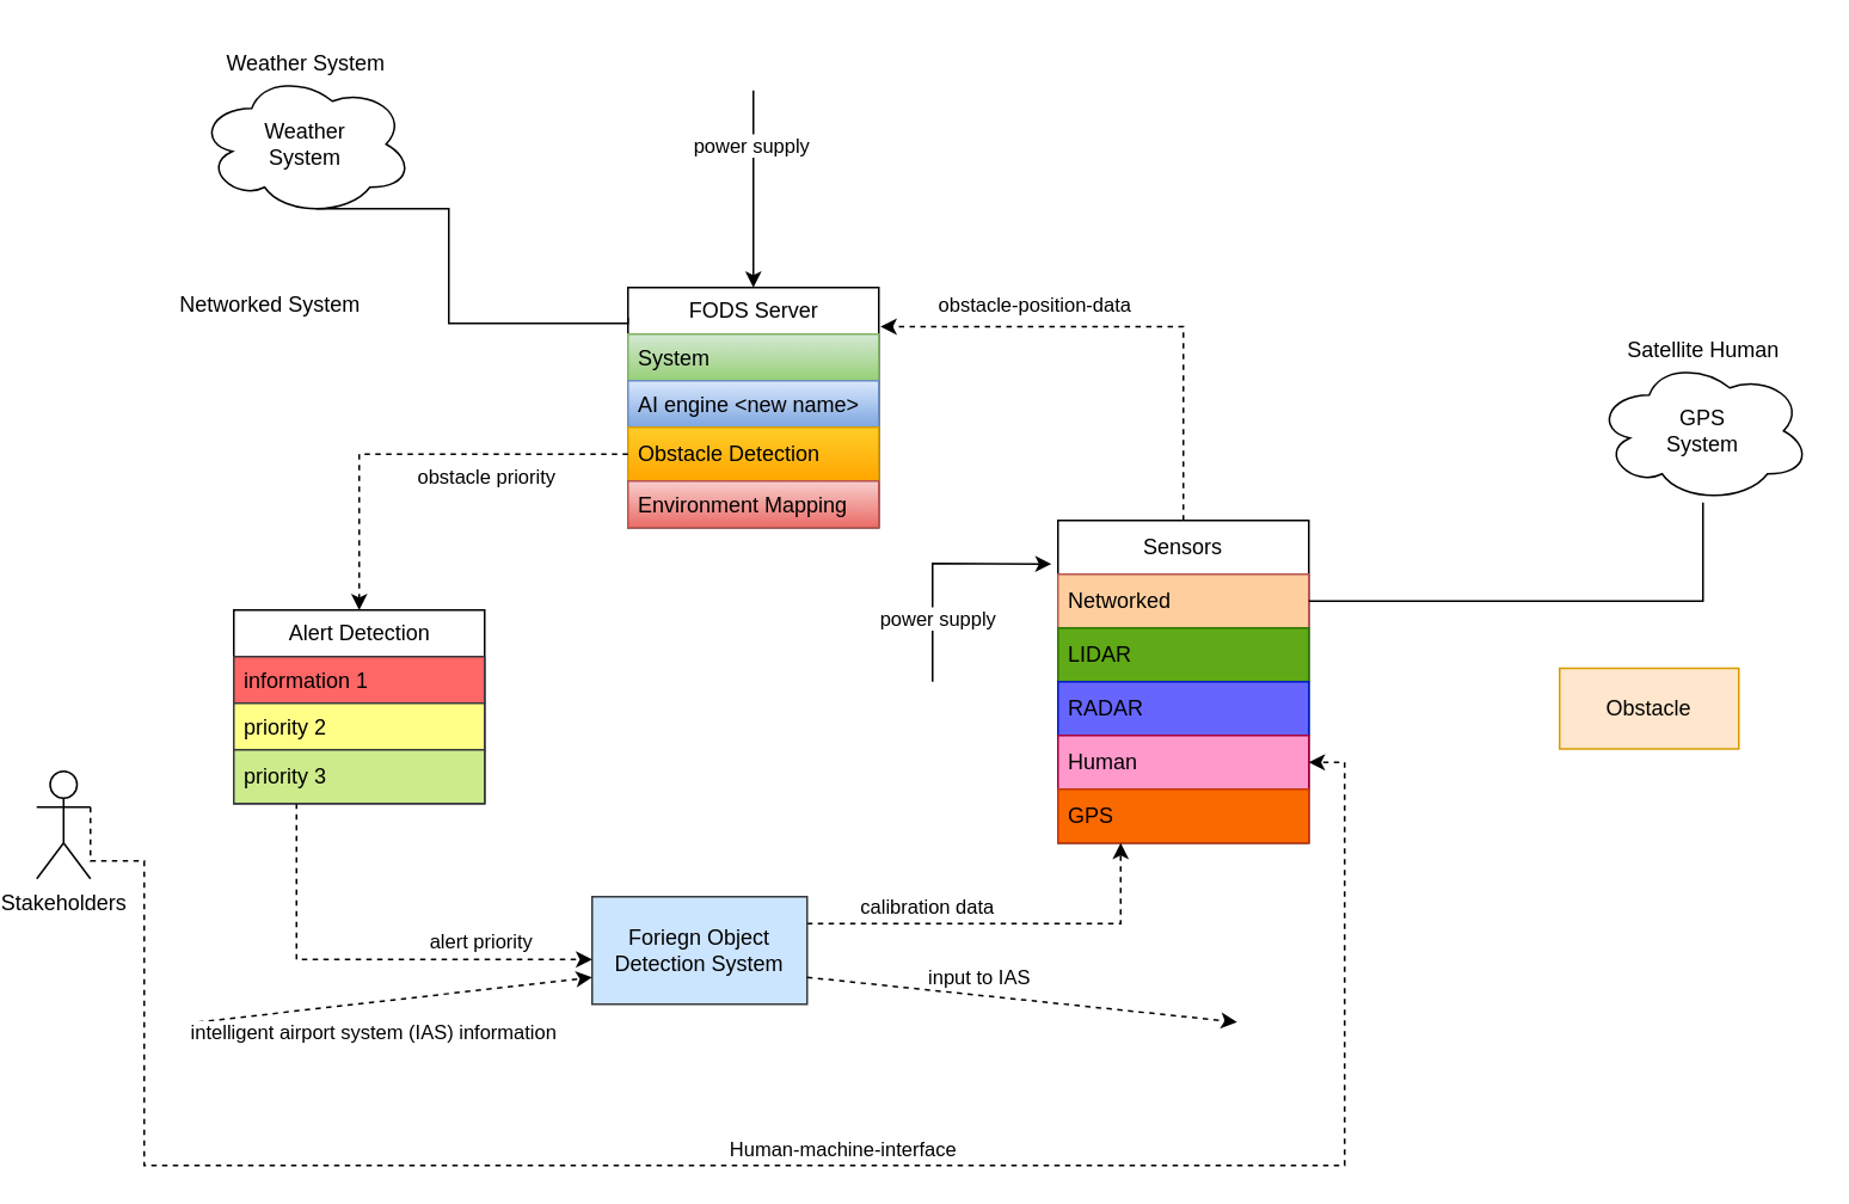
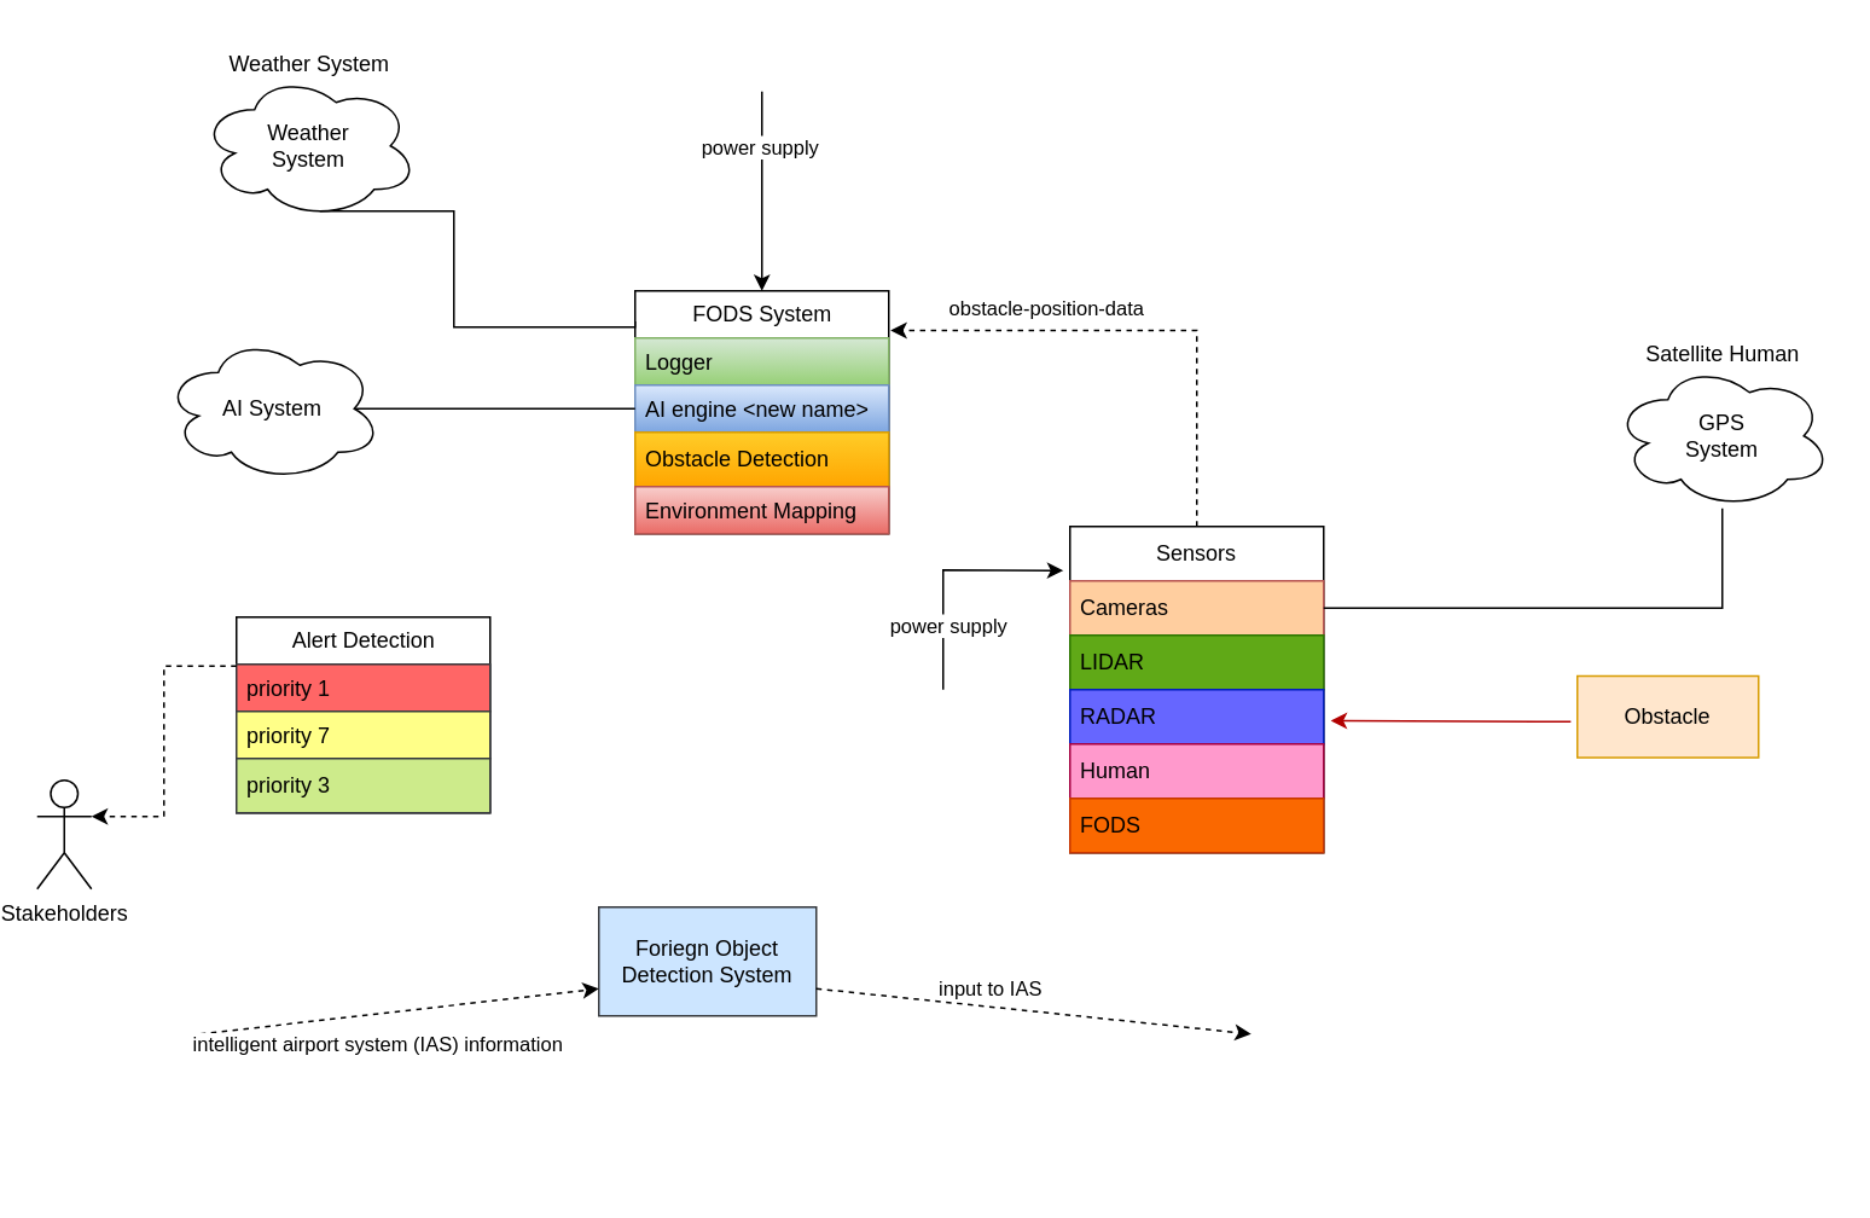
- <mxCell id="39" value="Networked System" style="text;html=1;align=center;verticalAlign=middle;resizable=0;points=[];autosize=1;strokeColor=none;fillColor=none;" parent="1" vertex="1"><mxGeometry x="90" y="155" width="120" height="30" as="geometry" /></mxCell>
- <mxCell id="18" value="FOD&lt;span style=&quot;background-color: initial;&quot;&gt;S&amp;nbsp;&lt;/span&gt;&lt;span style=&quot;background-color: initial;&quot;&gt;Server&lt;/span&gt;" style="swimlane;fontStyle=0;childLayout=stackLayout;horizontal=1;startSize=26;horizontalStack=0;resizeParent=1;resizeParentMax=0;resizeLast=0;collapsible=1;marginBottom=0;html=1;" parent="1" vertex="1"><mxGeometry x="350" y="160" width="140" height="134" as="geometry" /></mxCell>
+ <mxCell id="18" value="FOD&lt;span style=&quot;background-color: initial;&quot;&gt;S&amp;nbsp;&lt;/span&gt;&lt;span style=&quot;background-color: initial;&quot;&gt;System&lt;/span&gt;" style="swimlane;fontStyle=0;childLayout=stackLayout;horizontal=1;startSize=26;horizontalStack=0;resizeParent=1;resizeParentMax=0;resizeLast=0;collapsible=1;marginBottom=0;html=1;" parent="1" vertex="1"><mxGeometry x="350" y="160" width="140" height="134" as="geometry" /></mxCell>
- <mxCell id="19" value="System" style="text;strokeColor=#82b366;fillColor=#d5e8d4;align=left;verticalAlign=top;spacingLeft=4;spacingRight=4;overflow=hidden;rotatable=0;points=[[0,0.5],[1,0.5]];portConstraint=eastwest;whiteSpace=wrap;html=1;gradientColor=#97d077;" parent="18" vertex="1"><mxGeometry y="26" width="140" height="26" as="geometry" /></mxCell>
+ <mxCell id="19" value="Logger" style="text;strokeColor=#82b366;fillColor=#d5e8d4;align=left;verticalAlign=top;spacingLeft=4;spacingRight=4;overflow=hidden;rotatable=0;points=[[0,0.5],[1,0.5]];portConstraint=eastwest;whiteSpace=wrap;html=1;gradientColor=#97d077;" parent="18" vertex="1"><mxGeometry y="26" width="140" height="26" as="geometry" /></mxCell>
+ <mxCell id="25" value="AI System" style="ellipse;shape=cloud;whiteSpace=wrap;html=1;fontColor=#000000;fillColor=#FFFFFF;strokeColor=#000000;" parent="1" vertex="1"><mxGeometry x="90" y="185" width="120" height="80" as="geometry" /></mxCell>
+ <mxCell id="26" style="edgeStyle=orthogonalEdgeStyle;rounded=0;orthogonalLoop=1;jettySize=auto;html=1;exitX=0;exitY=0.5;exitDx=0;exitDy=0;entryX=0.875;entryY=0.5;entryDx=0;entryDy=0;entryPerimeter=0;endArrow=none;endFill=0;" parent="1" source="20" target="25" edge="1"><mxGeometry relative="1" as="geometry" /></mxCell>
- <mxCell id="33" style="edgeStyle=orthogonalEdgeStyle;rounded=0;orthogonalLoop=1;jettySize=auto;html=1;exitX=0;exitY=0.5;exitDx=0;exitDy=0;entryX=0.5;entryY=0;entryDx=0;entryDy=0;dashed=1;" parent="1" source="21" target="29" edge="1"><mxGeometry relative="1" as="geometry" /></mxCell>
- <mxCell id="34" value="obstacle priority" style="edgeLabel;html=1;align=center;verticalAlign=middle;resizable=0;points=[];" parent="33" vertex="1" connectable="0"><mxGeometry x="-0.166" y="1" relative="1" as="geometry"><mxPoint x="19" y="11" as="offset" /></mxGeometry></mxCell>
- <mxCell id="3" value="Networked" style="text;strokeColor=#b85450;fillColor=#FFCE9F;align=left;verticalAlign=middle;spacingLeft=4;spacingRight=4;overflow=hidden;points=[[0,0.5],[1,0.5]];portConstraint=eastwest;rotatable=0;whiteSpace=wrap;html=1;" parent="2" vertex="1"><mxGeometry y="30" width="140" height="30" as="geometry" /></mxCell>
+ <mxCell id="3" value="Cameras" style="text;strokeColor=#b85450;fillColor=#FFCE9F;align=left;verticalAlign=middle;spacingLeft=4;spacingRight=4;overflow=hidden;points=[[0,0.5],[1,0.5]];portConstraint=eastwest;rotatable=0;whiteSpace=wrap;html=1;" parent="2" vertex="1"><mxGeometry y="30" width="140" height="30" as="geometry" /></mxCell>
- <mxCell id="30" value="information 1" style="text;strokeColor=#36393d;fillColor=#FF6666;align=left;verticalAlign=top;spacingLeft=4;spacingRight=4;overflow=hidden;rotatable=0;points=[[0,0.5],[1,0.5]];portConstraint=eastwest;whiteSpace=wrap;html=1;" parent="29" vertex="1"><mxGeometry y="26" width="140" height="26" as="geometry" /></mxCell>
+ <mxCell id="30" value="priority 1" style="text;strokeColor=#36393d;fillColor=#FF6666;align=left;verticalAlign=top;spacingLeft=4;spacingRight=4;overflow=hidden;rotatable=0;points=[[0,0.5],[1,0.5]];portConstraint=eastwest;whiteSpace=wrap;html=1;" parent="29" vertex="1"><mxGeometry y="26" width="140" height="26" as="geometry" /></mxCell>
+ <mxCell id="15" style="edgeStyle=orthogonalEdgeStyle;rounded=0;orthogonalLoop=1;jettySize=auto;html=1;entryX=1.028;entryY=0.571;entryDx=0;entryDy=0;entryPerimeter=0;exitX=-0.036;exitY=0.56;exitDx=0;exitDy=0;exitPerimeter=0;fillColor=#e51400;strokeColor=#B20000;" parent="1" source="16" target="5" edge="1"><mxGeometry relative="1" as="geometry"><mxPoint x="850" y="430" as="sourcePoint" /><Array as="points"><mxPoint x="850" y="398" /></Array></mxGeometry></mxCell>
+ <mxCell id="38" style="edgeStyle=orthogonalEdgeStyle;rounded=0;orthogonalLoop=1;jettySize=auto;html=1;exitX=0;exitY=0.25;exitDx=0;exitDy=0;entryX=1;entryY=0.333;entryDx=0;entryDy=0;entryPerimeter=0;dashed=1;" parent="1" source="29" target="37" edge="1"><mxGeometry relative="1" as="geometry" /></mxCell>
- <mxCell id="31" value="priority 2" style="text;strokeColor=#36393d;fillColor=#ffff88;align=left;verticalAlign=top;spacingLeft=4;spacingRight=4;overflow=hidden;rotatable=0;points=[[0,0.5],[1,0.5]];portConstraint=eastwest;whiteSpace=wrap;html=1;" parent="29" vertex="1"><mxGeometry y="52" width="140" height="26" as="geometry" /></mxCell>
+ <mxCell id="31" value="priority 7" style="text;strokeColor=#36393d;fillColor=#ffff88;align=left;verticalAlign=top;spacingLeft=4;spacingRight=4;overflow=hidden;rotatable=0;points=[[0,0.5],[1,0.5]];portConstraint=eastwest;whiteSpace=wrap;html=1;" parent="29" vertex="1"><mxGeometry y="52" width="140" height="26" as="geometry" /></mxCell>
- <mxCell id="7" value="GPS" style="text;strokeColor=#C73500;fillColor=#fa6800;align=left;verticalAlign=middle;spacingLeft=4;spacingRight=4;overflow=hidden;points=[[0,0.5],[1,0.5]];portConstraint=eastwest;rotatable=0;whiteSpace=wrap;html=1;fontColor=#000000;" parent="2" vertex="1"><mxGeometry y="150" width="140" height="30" as="geometry" /></mxCell>
+ <mxCell id="7" value="FODS" style="text;strokeColor=#C73500;fillColor=#fa6800;align=left;verticalAlign=middle;spacingLeft=4;spacingRight=4;overflow=hidden;points=[[0,0.5],[1,0.5]];portConstraint=eastwest;rotatable=0;whiteSpace=wrap;html=1;fontColor=#000000;" parent="2" vertex="1"><mxGeometry y="150" width="140" height="30" as="geometry" /></mxCell>
- <mxCell id="8" style="edgeStyle=orthogonalEdgeStyle;rounded=0;orthogonalLoop=1;jettySize=auto;html=1;exitX=1;exitY=0.25;exitDx=0;exitDy=0;entryX=0.25;entryY=1;entryDx=0;entryDy=0;dashed=1;" parent="1" source="10" target="2" edge="1"><mxGeometry relative="1" as="geometry"><mxPoint x="620" y="480" as="targetPoint" /></mxGeometry></mxCell>
- <mxCell id="9" value="calibration data" style="edgeLabel;html=1;align=center;verticalAlign=middle;resizable=0;points=[];" parent="8" vertex="1" connectable="0"><mxGeometry x="-0.505" y="-1" relative="1" as="geometry"><mxPoint x="12" y="-11" as="offset" /></mxGeometry></mxCell>
- <mxCell id="27" style="edgeStyle=orthogonalEdgeStyle;rounded=0;orthogonalLoop=1;jettySize=auto;html=1;exitX=0.25;exitY=1;exitDx=0;exitDy=0;entryX=0;entryY=0.583;entryDx=0;entryDy=0;entryPerimeter=0;dashed=1;" parent="1" source="29" target="10" edge="1"><mxGeometry relative="1" as="geometry"><mxPoint x="330" y="530" as="targetPoint" /></mxGeometry></mxCell>
- <mxCell id="28" value="alert priority" style="edgeLabel;html=1;align=center;verticalAlign=middle;resizable=0;points=[];" parent="27" vertex="1" connectable="0"><mxGeometry x="-0.013" y="1" relative="1" as="geometry"><mxPoint x="66" y="-9" as="offset" /></mxGeometry></mxCell>
- <mxCell id="35" style="edgeStyle=orthogonalEdgeStyle;rounded=0;orthogonalLoop=1;jettySize=auto;html=1;exitX=1;exitY=0.333;exitDx=0;exitDy=0;exitPerimeter=0;entryX=1;entryY=0.75;entryDx=0;entryDy=0;dashed=1;" parent="1" source="37" target="2" edge="1"><mxGeometry relative="1" as="geometry"><Array as="points"><mxPoint x="50" y="480" /><mxPoint x="80" y="480" /><mxPoint x="80" y="650" /><mxPoint x="750" y="650" /><mxPoint x="750" y="425" /></Array></mxGeometry></mxCell>
- <mxCell id="36" value="Human-machine-interface" style="edgeLabel;html=1;align=center;verticalAlign=middle;resizable=0;points=[];" parent="35" vertex="1" connectable="0"><mxGeometry x="0.113" relative="1" as="geometry"><mxPoint x="-17" y="-10" as="offset" /></mxGeometry></mxCell>
